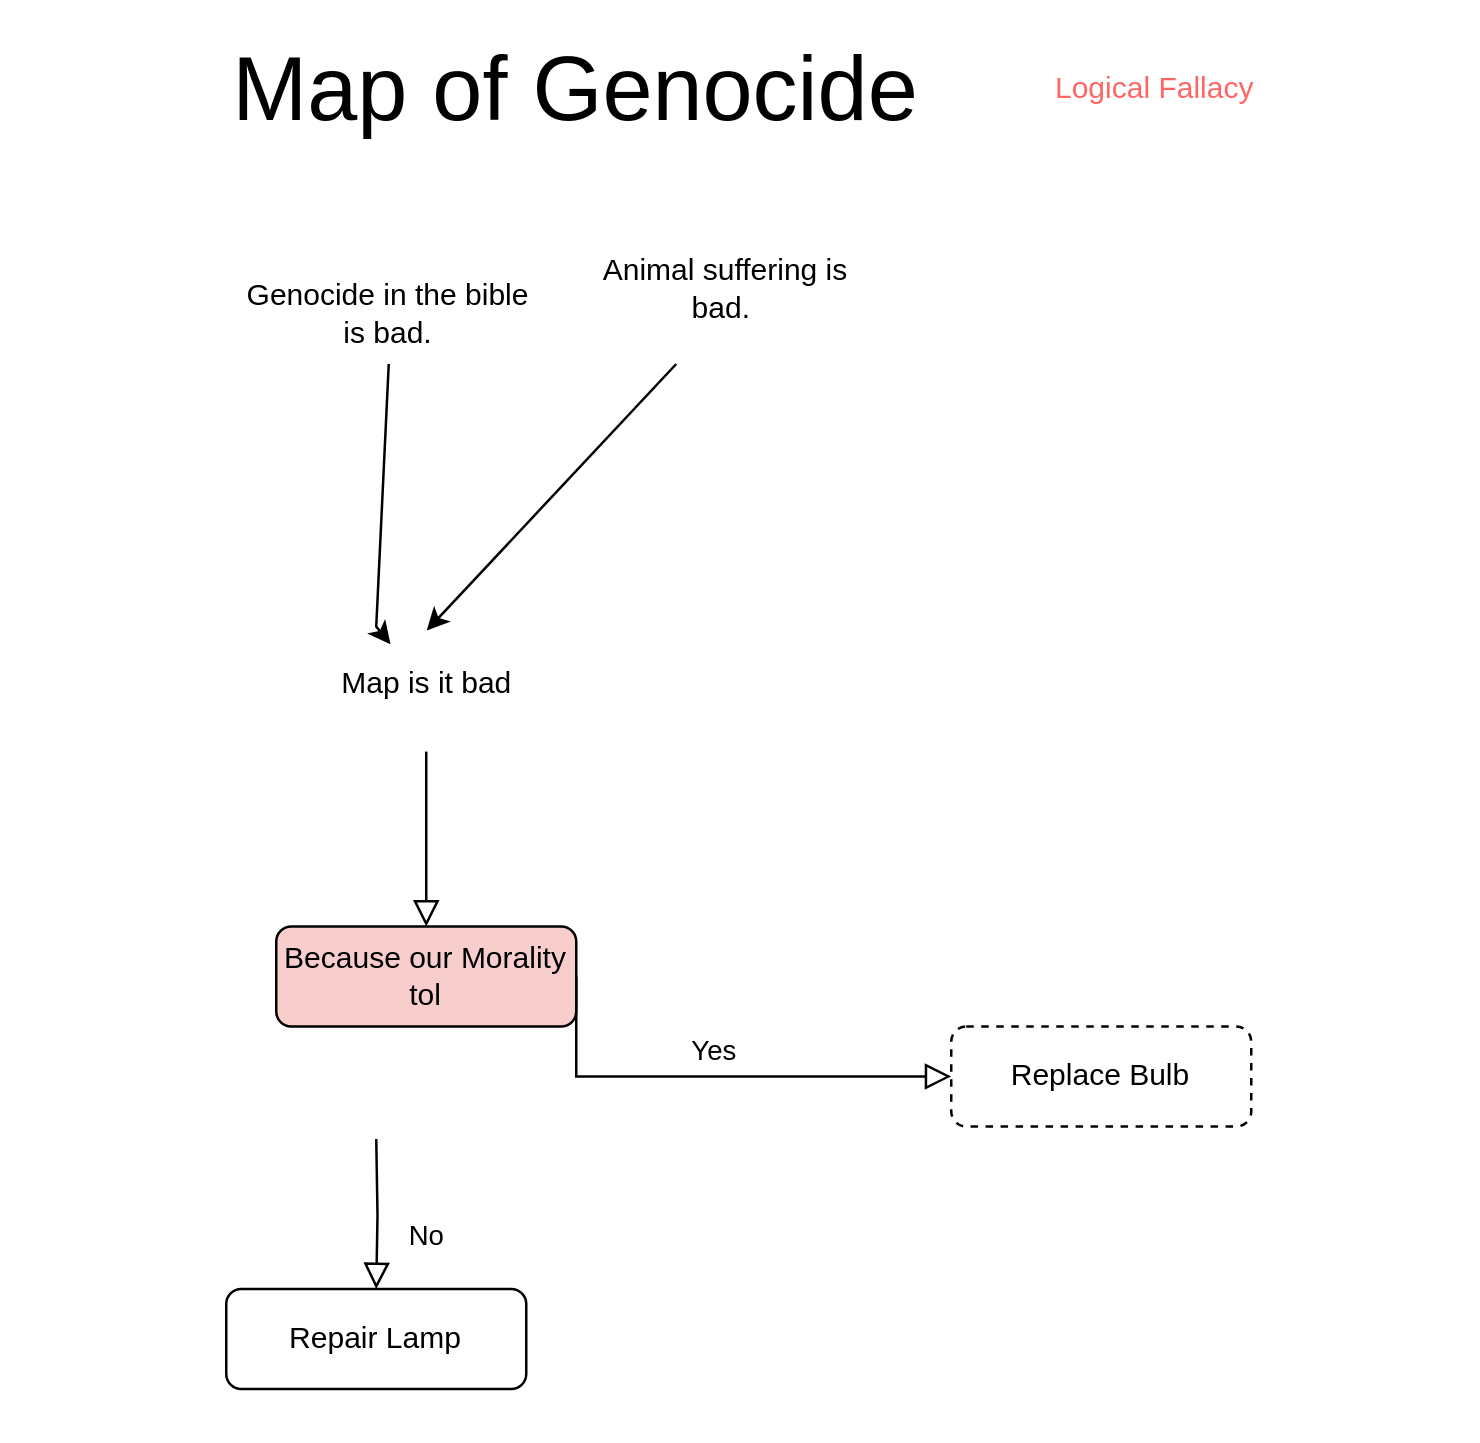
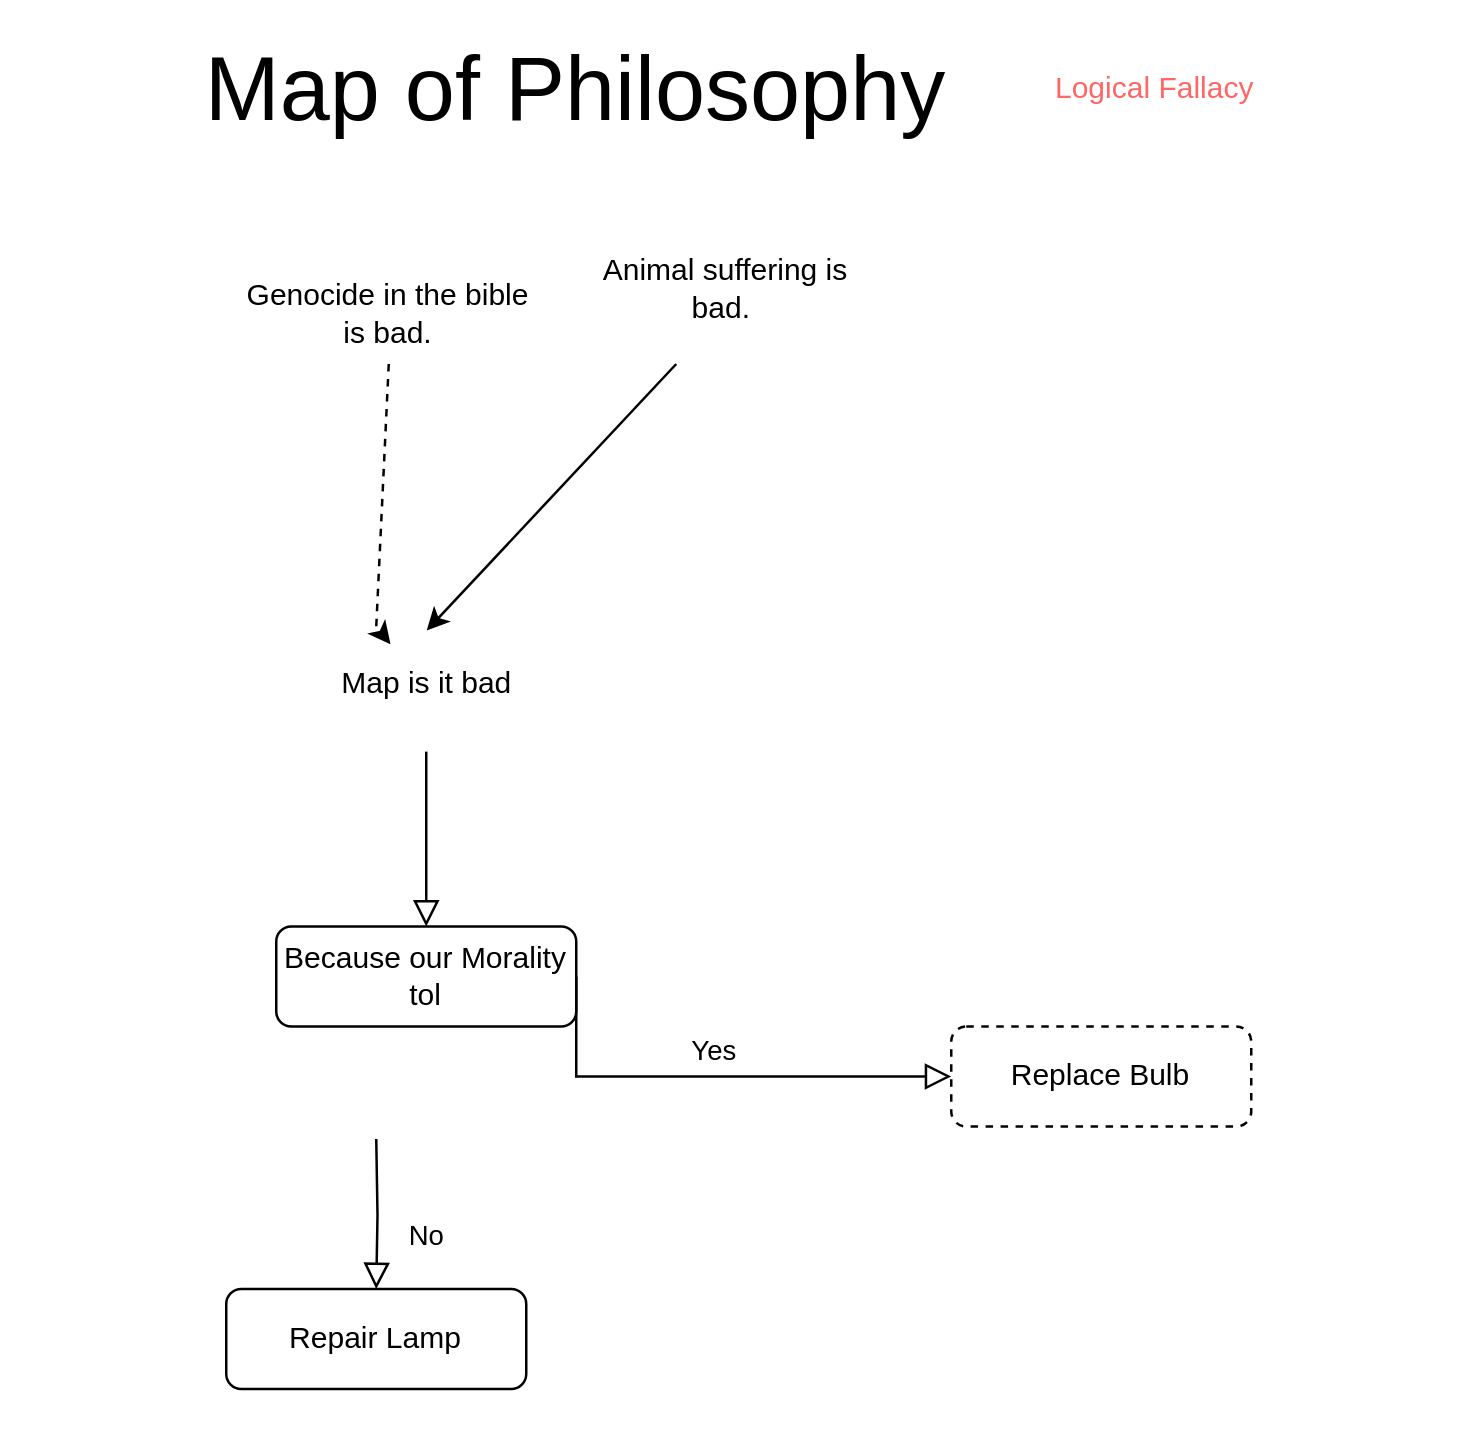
- <mxCell id="12" value="&lt;font style=&quot;font-size: 36px;&quot;&gt;Map of Genocide&lt;/font&gt;" style="text;html=1;align=center;verticalAlign=middle;whiteSpace=wrap;rounded=0;" vertex="1" parent="1"><mxGeometry x="20" y="20" width="420" height="30" as="geometry" /></mxCell>
+ <mxCell id="12" value="&lt;font style=&quot;font-size: 36px;&quot;&gt;Map of Philosophy&lt;/font&gt;" style="text;html=1;align=center;verticalAlign=middle;whiteSpace=wrap;rounded=0;" vertex="1" parent="1"><mxGeometry x="20" y="20" width="420" height="30" as="geometry" /></mxCell>
- <mxCell id="14" value="" style="endArrow=classic;html=1;rounded=0;exitX=0.5;exitY=1;exitDx=0;exitDy=0;" edge="1" parent="1" source="9" target="3"><mxGeometry width="50" height="50" relative="1" as="geometry"><mxPoint x="270" y="270" as="sourcePoint" /><mxPoint x="150" y="251" as="targetPoint" /><Array as="points"><mxPoint x="150" y="250" /></Array></mxGeometry></mxCell>
+ <mxCell id="14" value="" style="endArrow=classic;html=1;rounded=0;exitX=0.5;exitY=1;exitDx=0;exitDy=0;dashed=1;" edge="1" parent="1" source="9" target="3"><mxGeometry width="50" height="50" relative="1" as="geometry"><mxPoint x="270" y="270" as="sourcePoint" /><mxPoint x="150" y="251" as="targetPoint" /><Array as="points"><mxPoint x="150" y="250" /></Array></mxGeometry></mxCell>
- <mxCell id="4" value="Because our Morality&lt;div&gt;tol&lt;/div&gt;" style="rounded=1;whiteSpace=wrap;html=1;fontSize=12;glass=0;strokeWidth=1;shadow=0;fillColor=#f8cecc;" parent="1" vertex="1"><mxGeometry x="110" y="370" width="120" height="40" as="geometry" /></mxCell>
+ <mxCell id="4" value="Because our Morality&lt;div&gt;tol&lt;/div&gt;" style="rounded=1;whiteSpace=wrap;html=1;fontSize=12;glass=0;strokeWidth=1;shadow=0;" parent="1" vertex="1"><mxGeometry x="110" y="370" width="120" height="40" as="geometry" /></mxCell>
